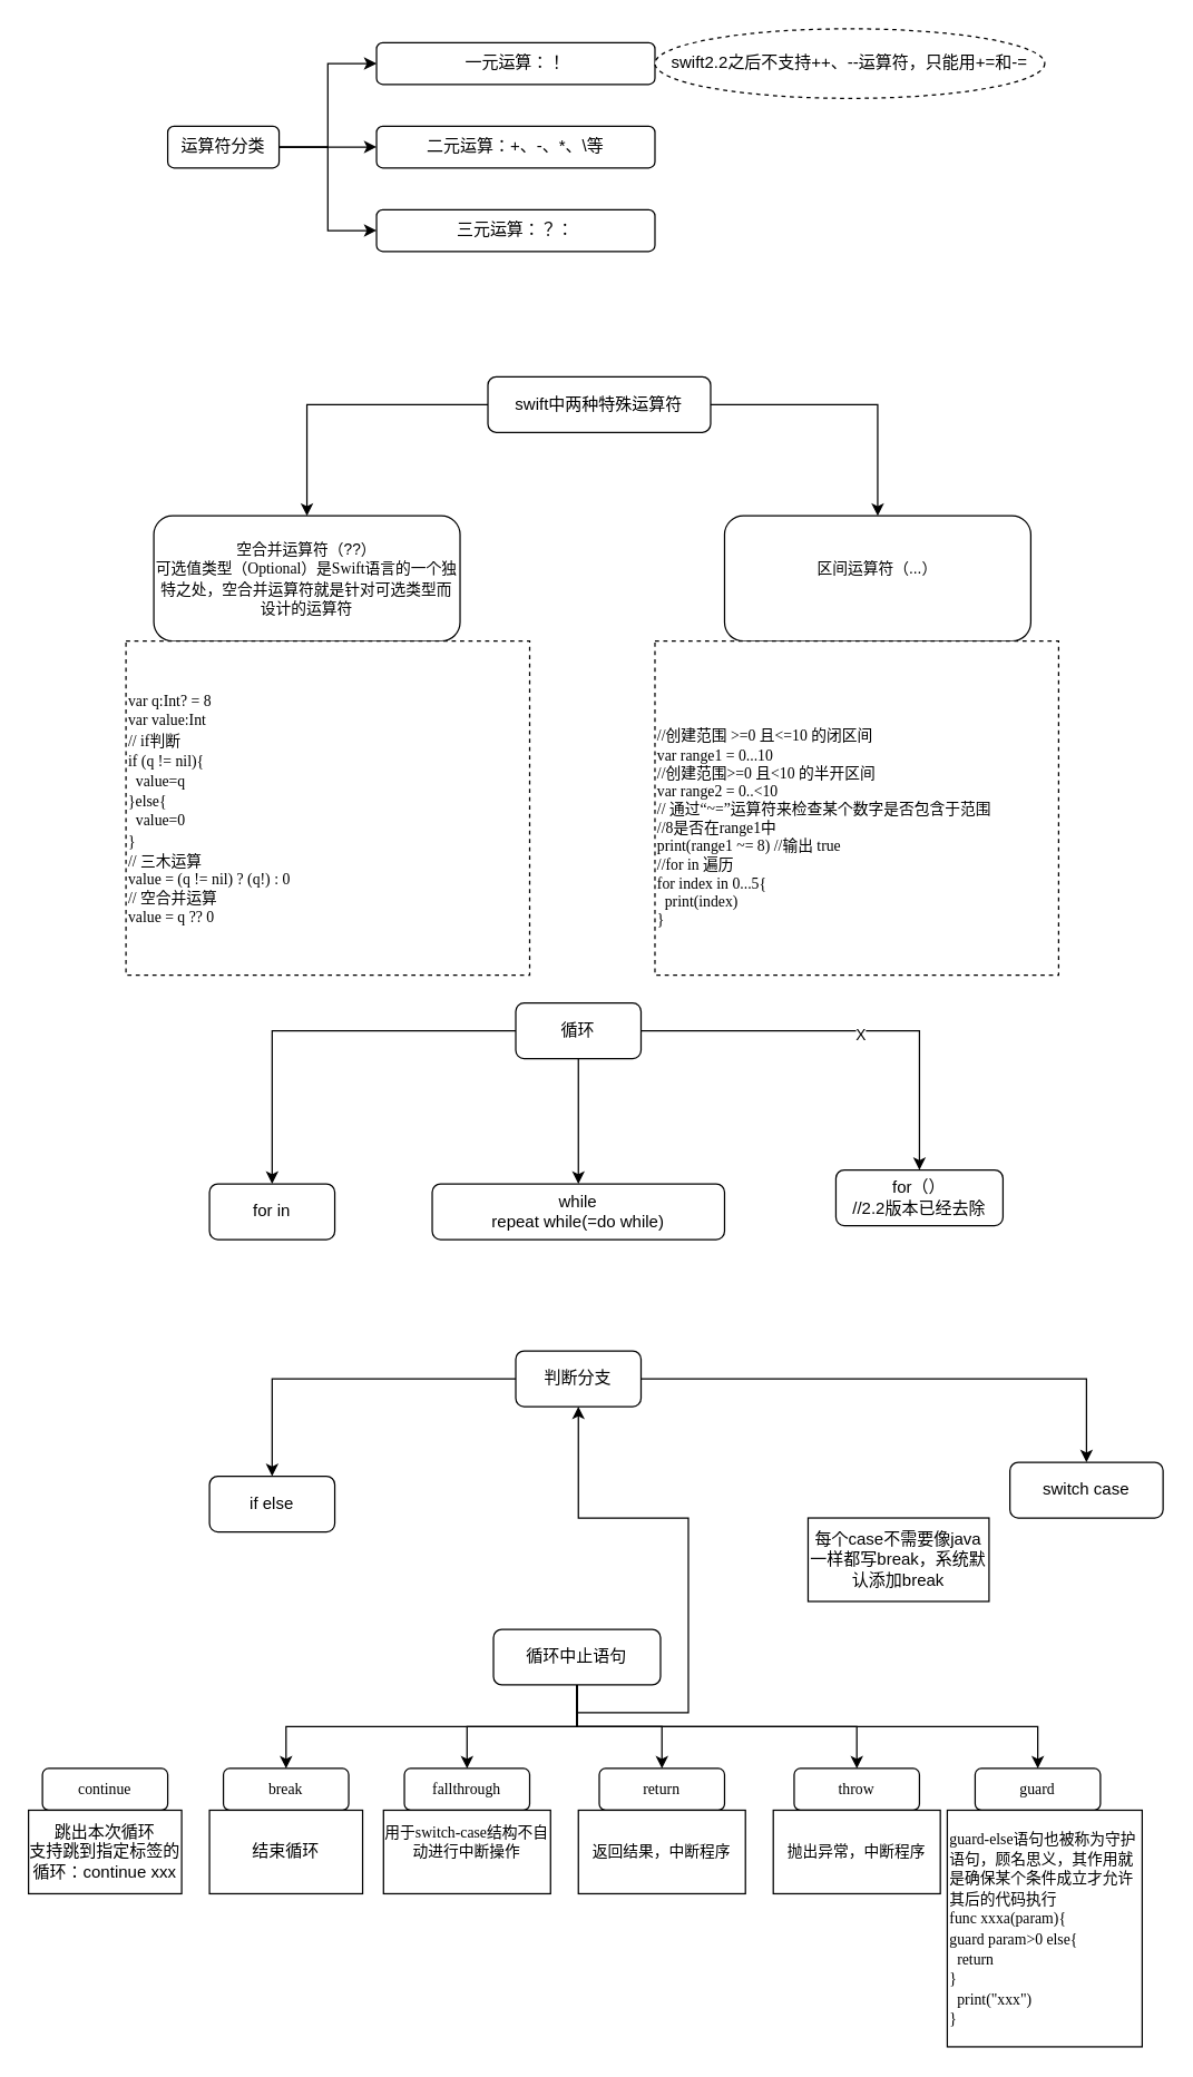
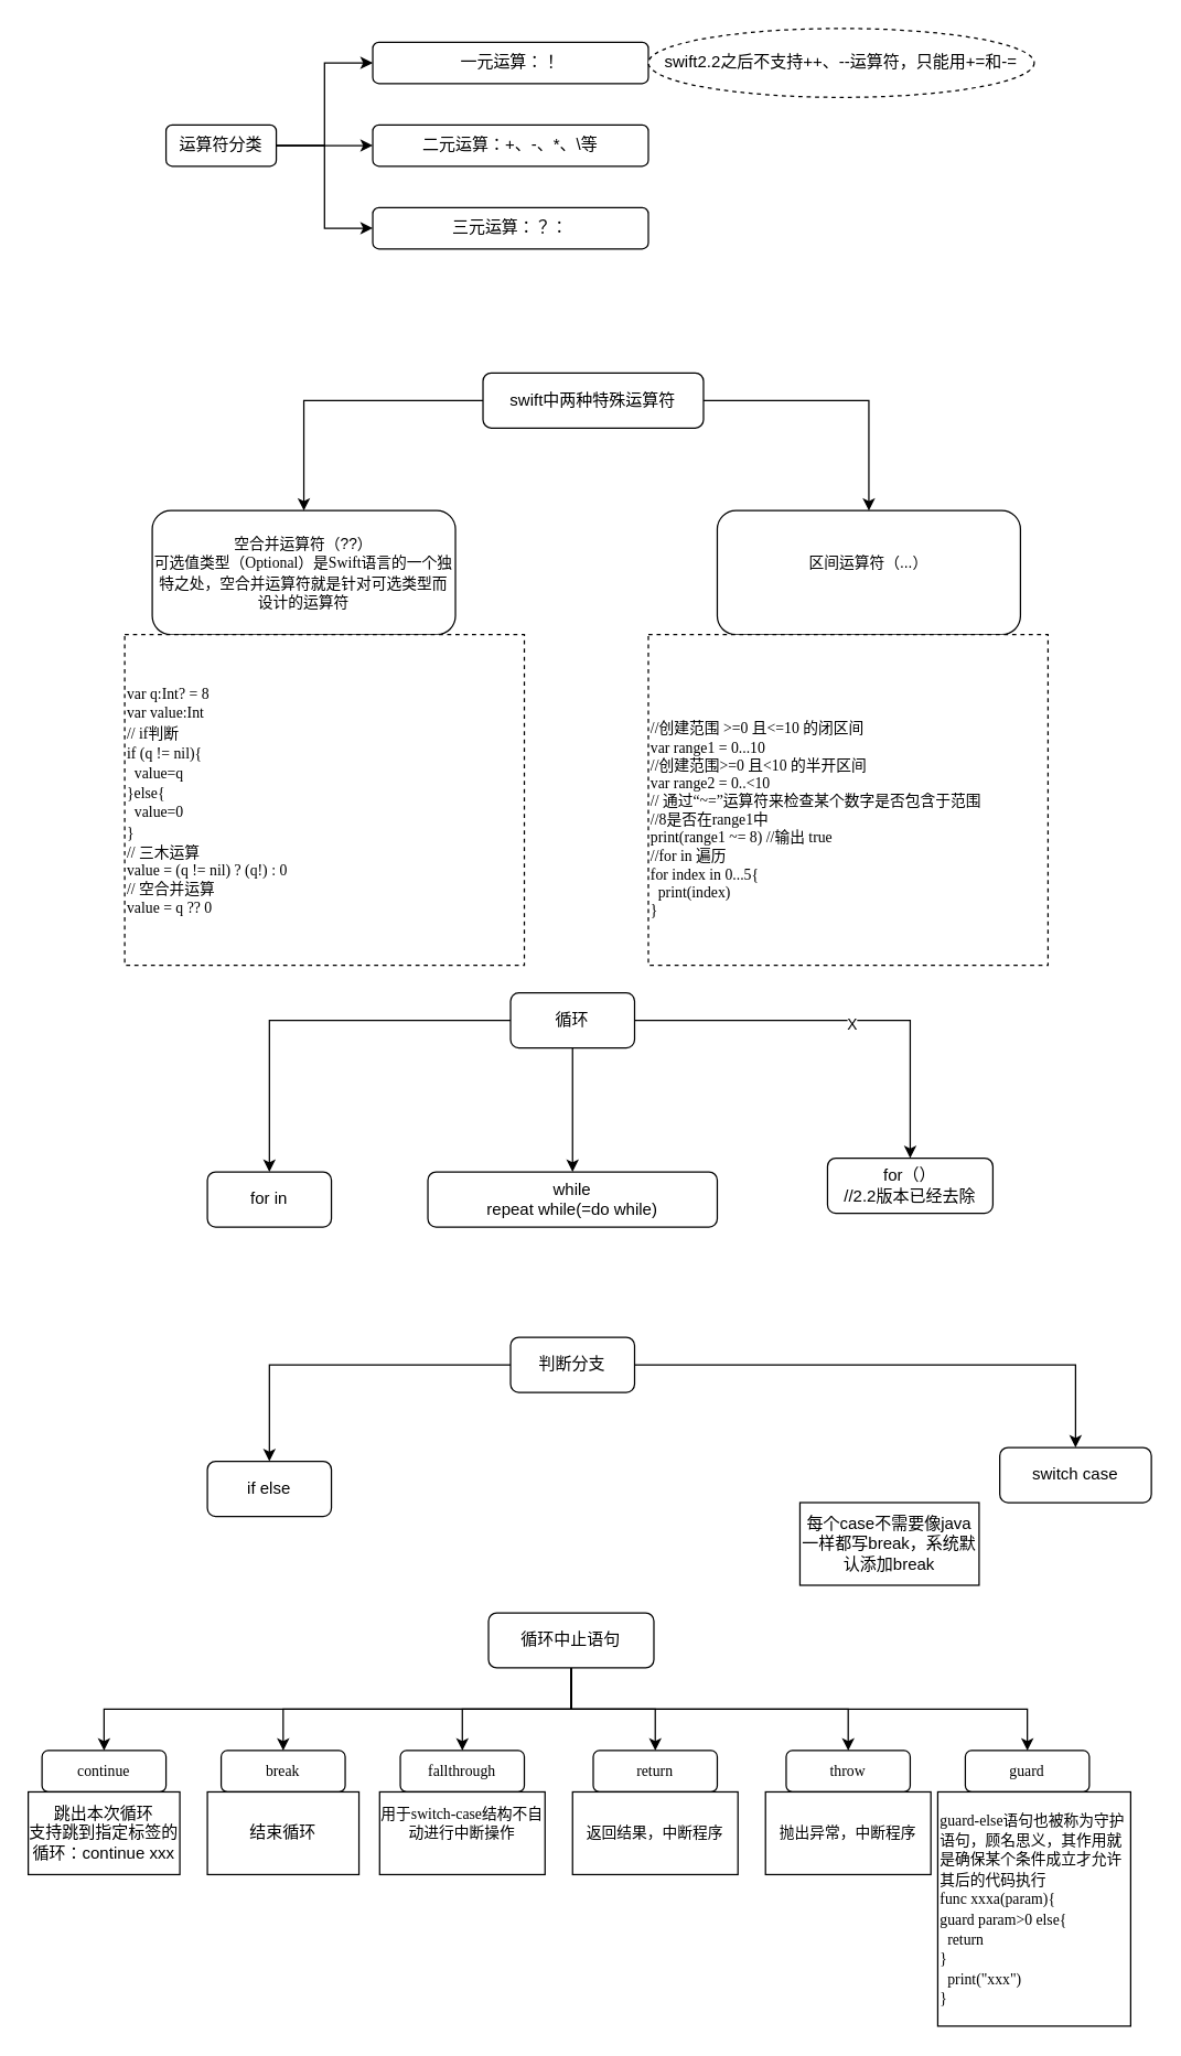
- <mxCell id="30" style="edgeStyle=orthogonalEdgeStyle;rounded=0;orthogonalLoop=1;jettySize=auto;html=1;exitX=0.5;exitY=1;exitDx=0;exitDy=0;" edge="1" parent="1" source="36" target="27"><mxGeometry relative="1" as="geometry" /></mxCell>
+ <mxCell id="30" style="edgeStyle=orthogonalEdgeStyle;rounded=0;orthogonalLoop=1;jettySize=auto;html=1;exitX=0.5;exitY=1;exitDx=0;exitDy=0;" edge="1" parent="1" source="36" target="37"><mxGeometry relative="1" as="geometry" /></mxCell>
